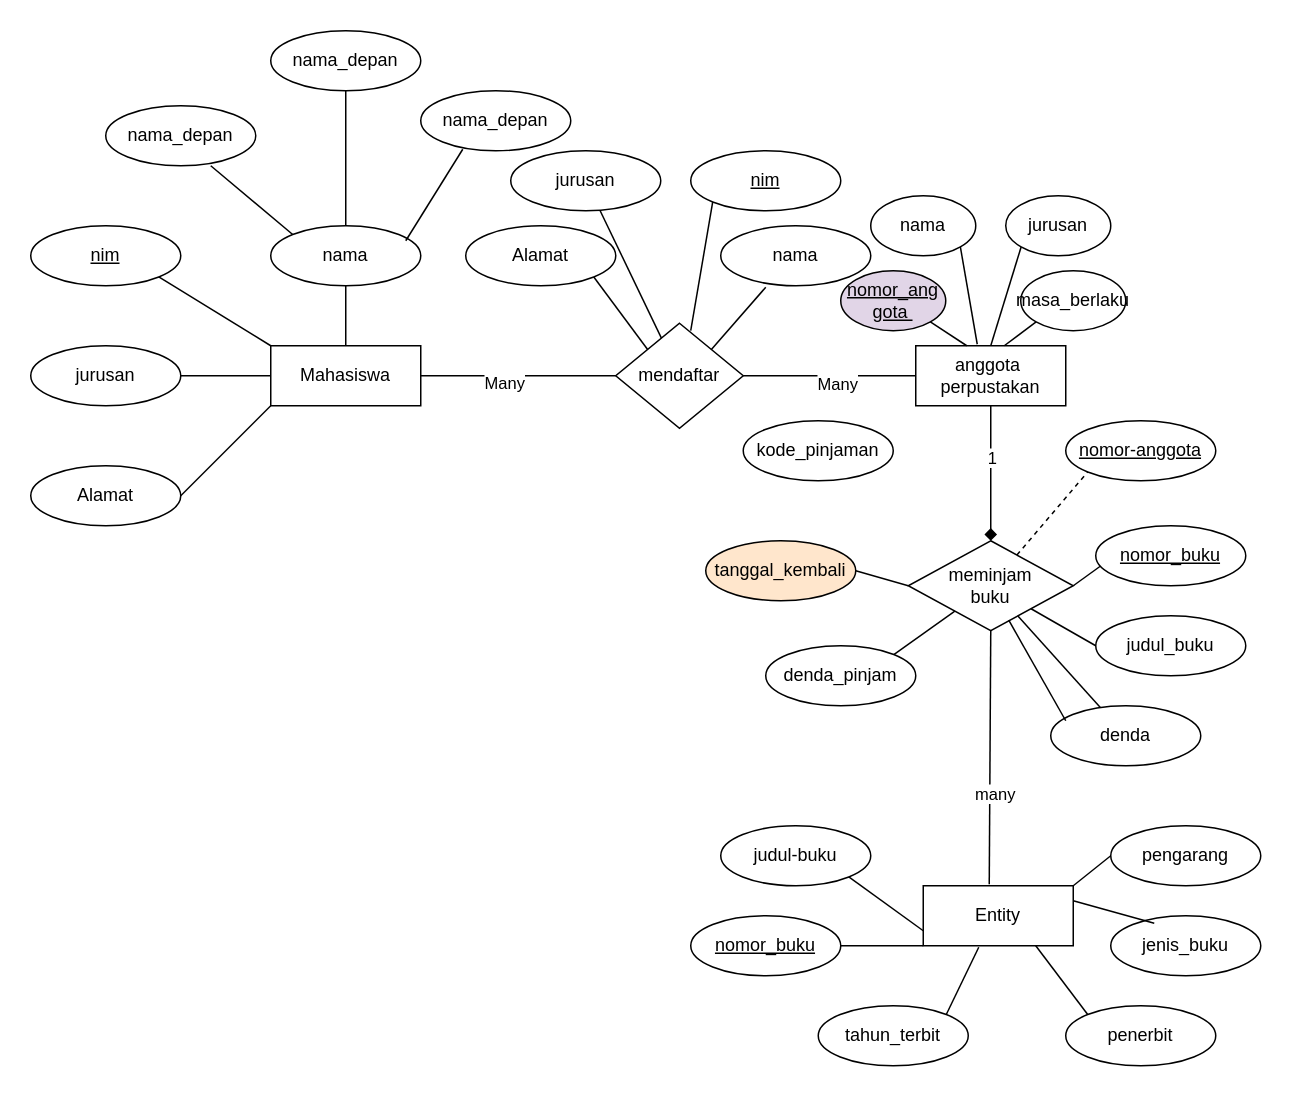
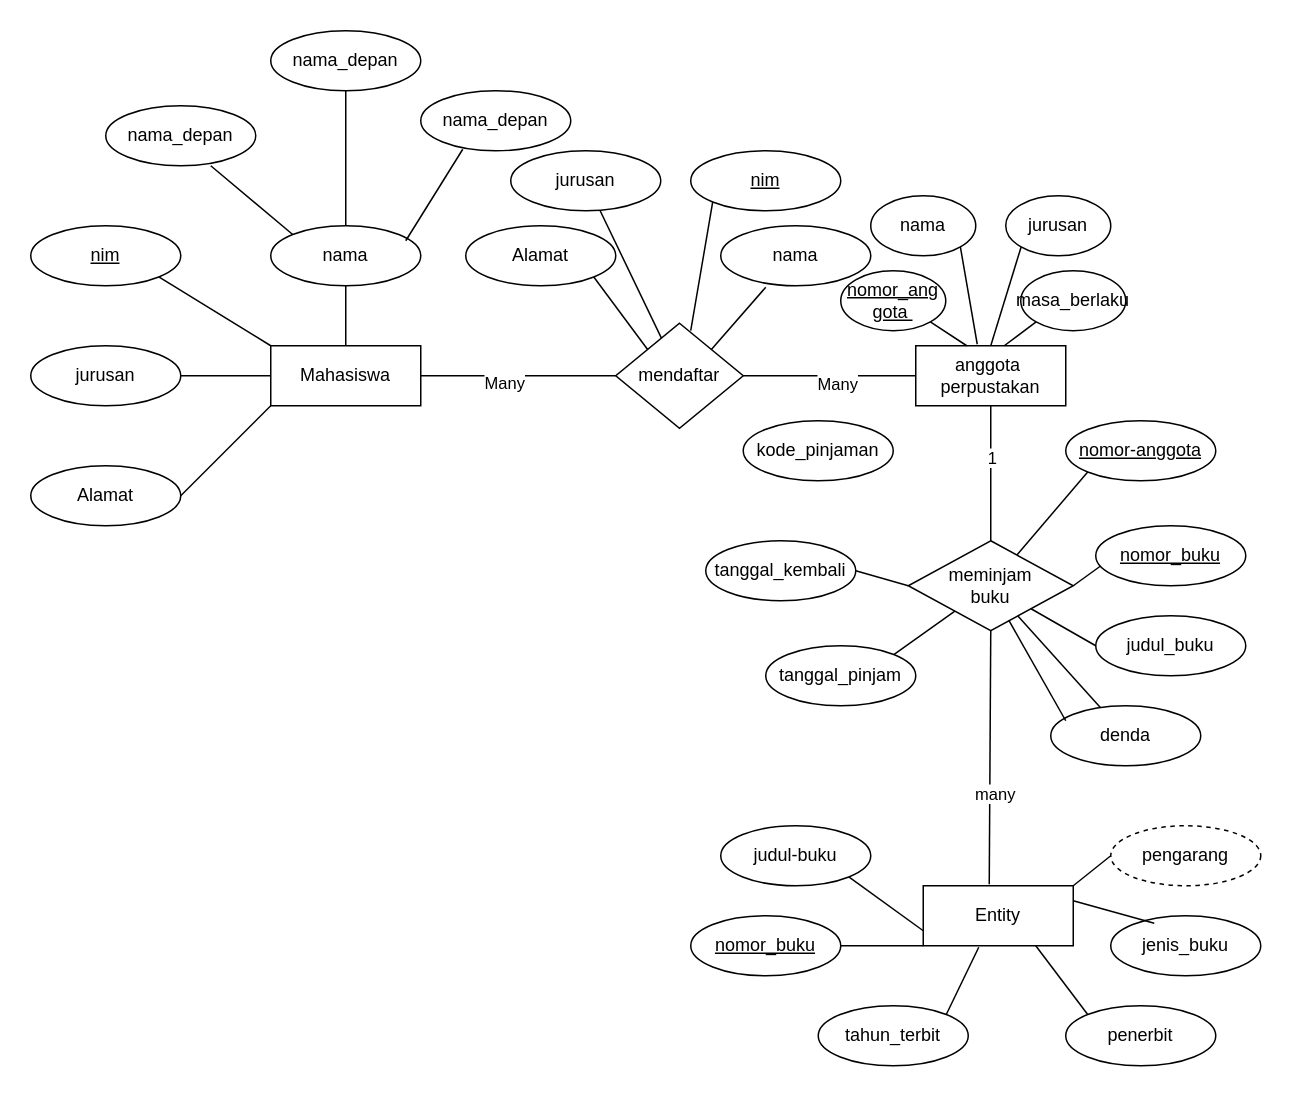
- <mxCell id="32" value="nomor_ang&lt;div&gt;gota&amp;nbsp;&lt;/div&gt;" style="ellipse;whiteSpace=wrap;html=1;align=center;fontStyle=4;fillColor=#e1d5e7;" vertex="1" parent="1"><mxGeometry x="560" y="180" width="70" height="40" as="geometry" /></mxCell>
+ <mxCell id="32" value="nomor_ang&lt;div&gt;gota&amp;nbsp;&lt;/div&gt;" style="ellipse;whiteSpace=wrap;html=1;align=center;fontStyle=4;" vertex="1" parent="1"><mxGeometry x="560" y="180" width="70" height="40" as="geometry" /></mxCell>
- <mxCell id="55" value="" style="endArrow=none;html=1;rounded=0;entryX=0;entryY=1;entryDx=0;entryDy=0;dashed=1;" edge="1" parent="1" source="39" target="46"><mxGeometry relative="1" as="geometry"><mxPoint x="260" y="480" as="sourcePoint" /><mxPoint x="420" y="480" as="targetPoint" /></mxGeometry></mxCell>
+ <mxCell id="55" value="" style="endArrow=none;html=1;rounded=0;entryX=0;entryY=1;entryDx=0;entryDy=0;" edge="1" parent="1" source="39" target="46"><mxGeometry relative="1" as="geometry"><mxPoint x="260" y="480" as="sourcePoint" /><mxPoint x="420" y="480" as="targetPoint" /></mxGeometry></mxCell>
- <mxCell id="40" value="" style="endArrow=diamond;html=1;rounded=0;entryX=0.5;entryY=0;entryDx=0;entryDy=0;exitX=0.5;exitY=1;exitDx=0;exitDy=0;" edge="1" parent="1" source="20" target="39"><mxGeometry relative="1" as="geometry"><mxPoint x="550" y="310" as="sourcePoint" /><mxPoint x="710" y="310" as="targetPoint" /></mxGeometry></mxCell>
+ <mxCell id="40" value="" style="endArrow=none;html=1;rounded=0;entryX=0.5;entryY=0;entryDx=0;entryDy=0;exitX=0.5;exitY=1;exitDx=0;exitDy=0;" edge="1" parent="1" source="20" target="39"><mxGeometry relative="1" as="geometry"><mxPoint x="550" y="310" as="sourcePoint" /><mxPoint x="710" y="310" as="targetPoint" /></mxGeometry></mxCell>
- <mxCell id="48" value="tanggal_kembali" style="ellipse;whiteSpace=wrap;html=1;align=center;fillColor=#ffe6cc;" vertex="1" parent="1"><mxGeometry x="470" y="360" width="100" height="40" as="geometry" /></mxCell>
+ <mxCell id="48" value="tanggal_kembali" style="ellipse;whiteSpace=wrap;html=1;align=center;" vertex="1" parent="1"><mxGeometry x="470" y="360" width="100" height="40" as="geometry" /></mxCell>
- <mxCell id="47" value="denda_pinjam" style="ellipse;whiteSpace=wrap;html=1;align=center;" vertex="1" parent="1"><mxGeometry x="510" y="430" width="100" height="40" as="geometry" /></mxCell>
+ <mxCell id="47" value="tanggal_pinjam" style="ellipse;whiteSpace=wrap;html=1;align=center;" vertex="1" parent="1"><mxGeometry x="510" y="430" width="100" height="40" as="geometry" /></mxCell>
- <mxCell id="62" value="pengarang" style="ellipse;whiteSpace=wrap;html=1;align=center;" vertex="1" parent="1"><mxGeometry x="740" y="550" width="100" height="40" as="geometry" /></mxCell>
+ <mxCell id="62" value="pengarang" style="ellipse;whiteSpace=wrap;html=1;align=center;dashed=1;" vertex="1" parent="1"><mxGeometry x="740" y="550" width="100" height="40" as="geometry" /></mxCell>
